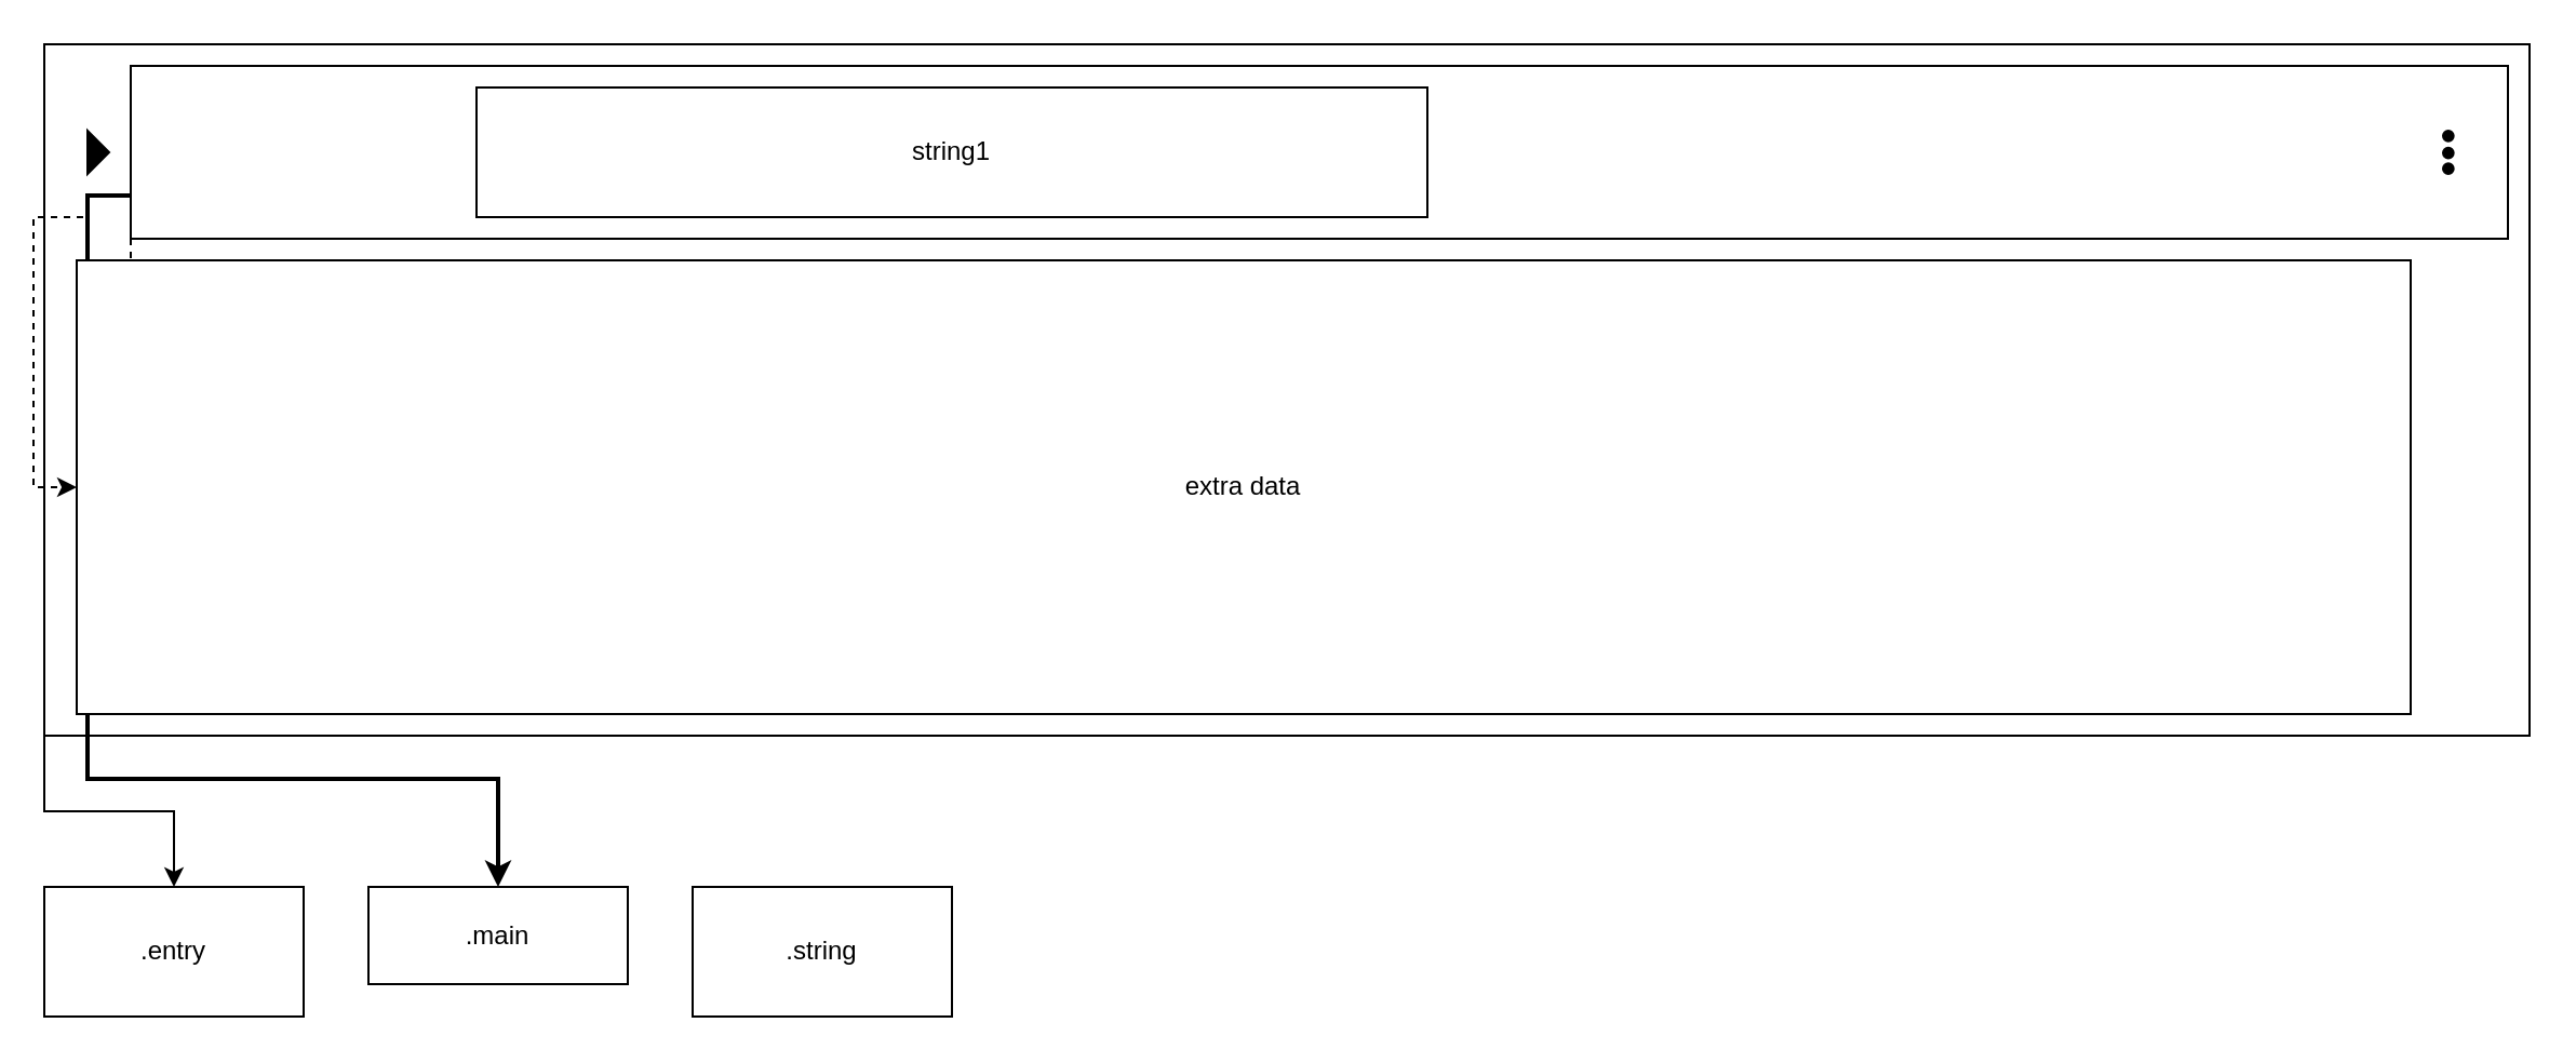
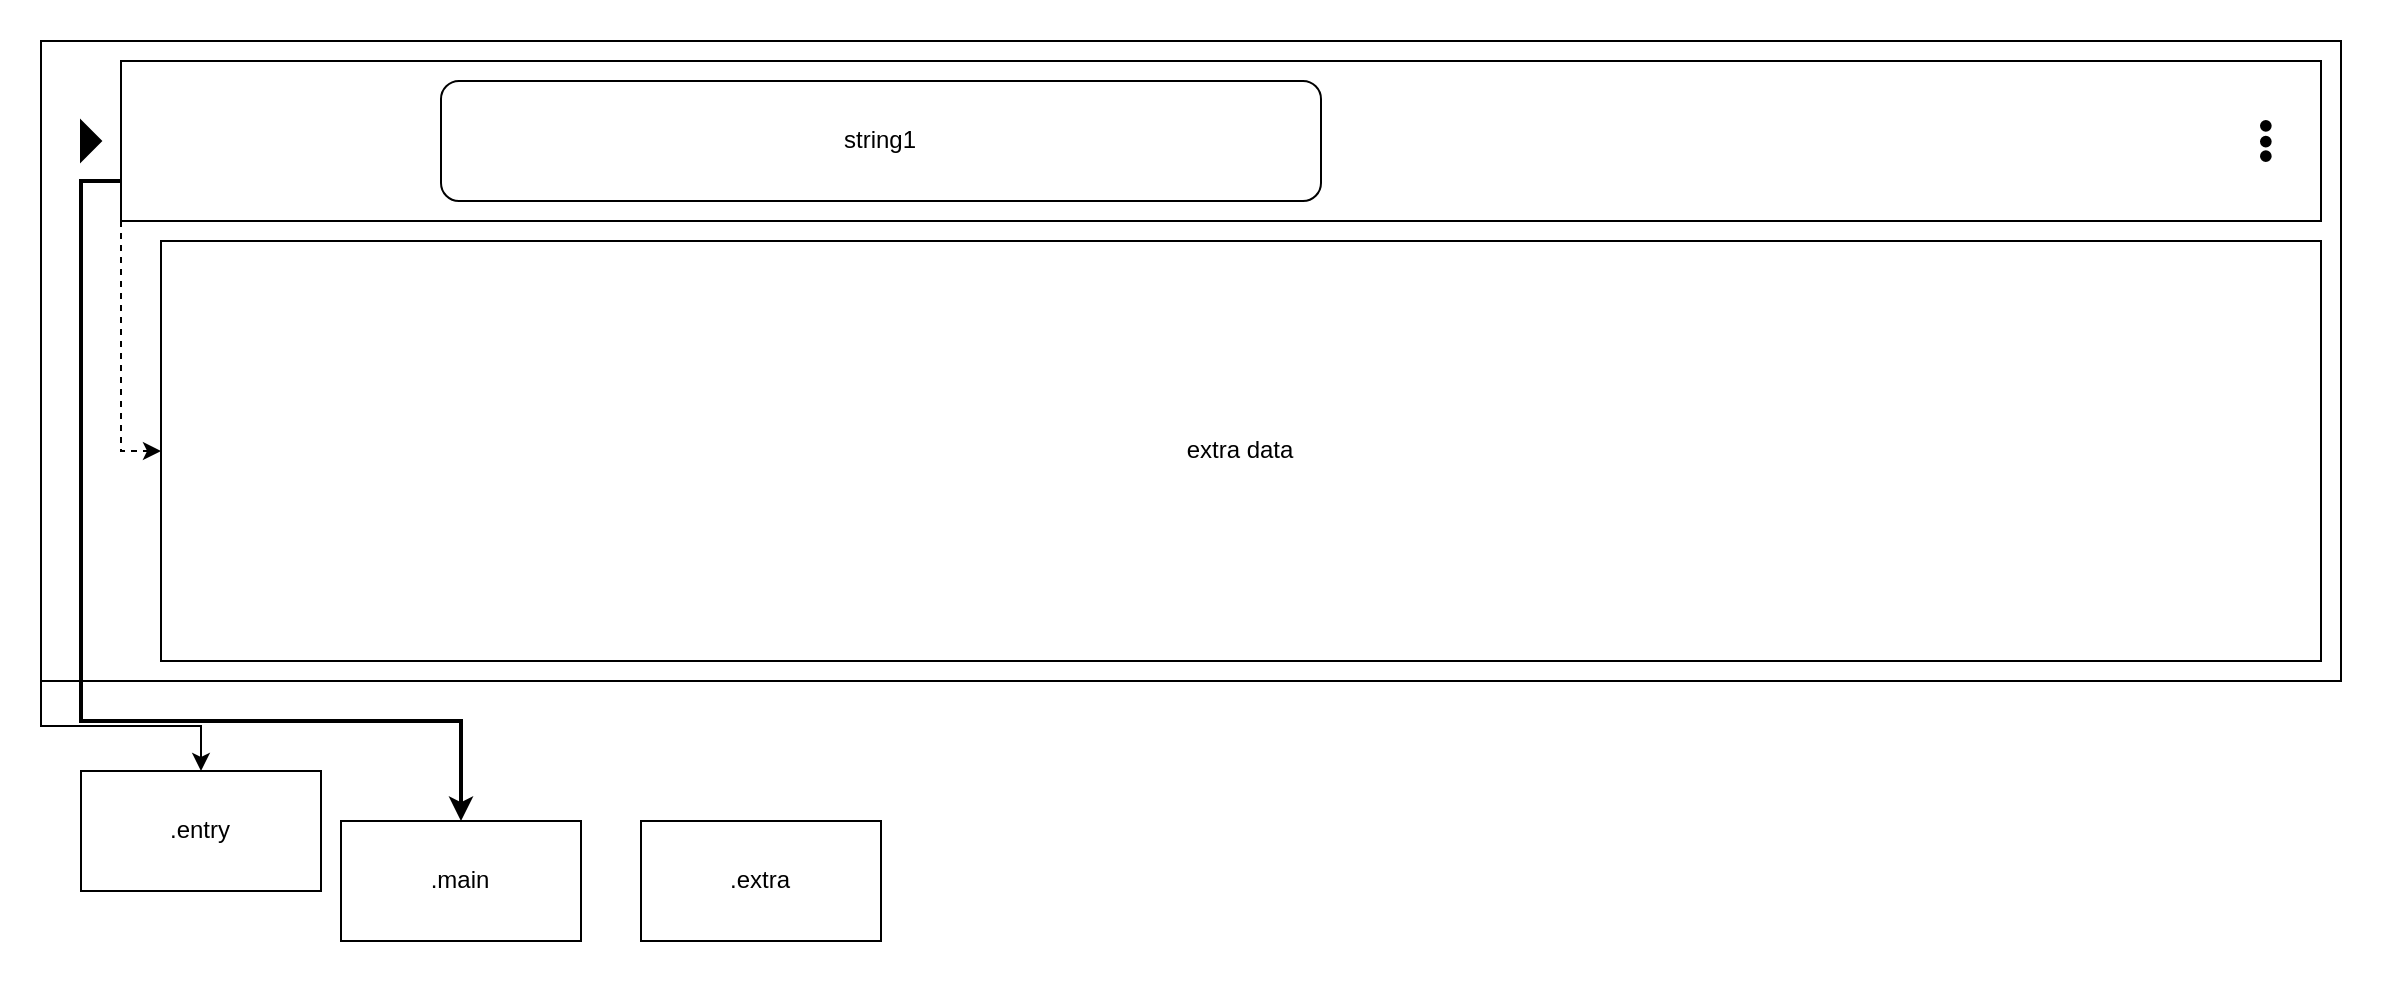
- <mxCell id="7" value="string1" style="rounded=0;whiteSpace=wrap;html=1;fillColor=default;" parent="1" vertex="1"><mxGeometry x="220" y="40" width="440" height="60" as="geometry" /></mxCell>
+ <mxCell id="7" value="string1" style="whiteSpace=wrap;html=1;fillColor=default;rounded=1;" parent="1" vertex="1"><mxGeometry x="220" y="40" width="440" height="60" as="geometry" /></mxCell>
- <mxCell id="8" value="extra data" style="rounded=0;whiteSpace=wrap;html=1;fillColor=default;" parent="1" vertex="1"><mxGeometry x="35" y="120" width="1080" height="210" as="geometry" /></mxCell>
+ <mxCell id="8" value="extra data" style="rounded=0;whiteSpace=wrap;html=1;fillColor=default;" parent="1" vertex="1"><mxGeometry x="80" y="120" width="1080" height="210" as="geometry" /></mxCell>
- <mxCell id="15" value=".main" style="rounded=0;whiteSpace=wrap;html=1;" parent="1" vertex="1"><mxGeometry x="170" y="410" width="120" height="45" as="geometry" /></mxCell>
+ <mxCell id="15" value=".main" style="rounded=0;whiteSpace=wrap;html=1;" parent="1" vertex="1"><mxGeometry x="170" y="410" width="120" height="60" as="geometry" /></mxCell>
- <mxCell id="14" value=".entry" style="rounded=0;whiteSpace=wrap;html=1;" parent="1" vertex="1"><mxGeometry x="20" y="410" width="120" height="60" as="geometry" /></mxCell>
+ <mxCell id="14" value=".entry" style="rounded=0;whiteSpace=wrap;html=1;" parent="1" vertex="1"><mxGeometry x="40" y="385" width="120" height="60" as="geometry" /></mxCell>
- <mxCell id="16" value=".string" style="rounded=0;whiteSpace=wrap;html=1;" parent="1" vertex="1"><mxGeometry x="320" y="410" width="120" height="60" as="geometry" /></mxCell>
+ <mxCell id="16" value=".extra" style="rounded=0;whiteSpace=wrap;html=1;" parent="1" vertex="1"><mxGeometry x="320" y="410" width="120" height="60" as="geometry" /></mxCell>
